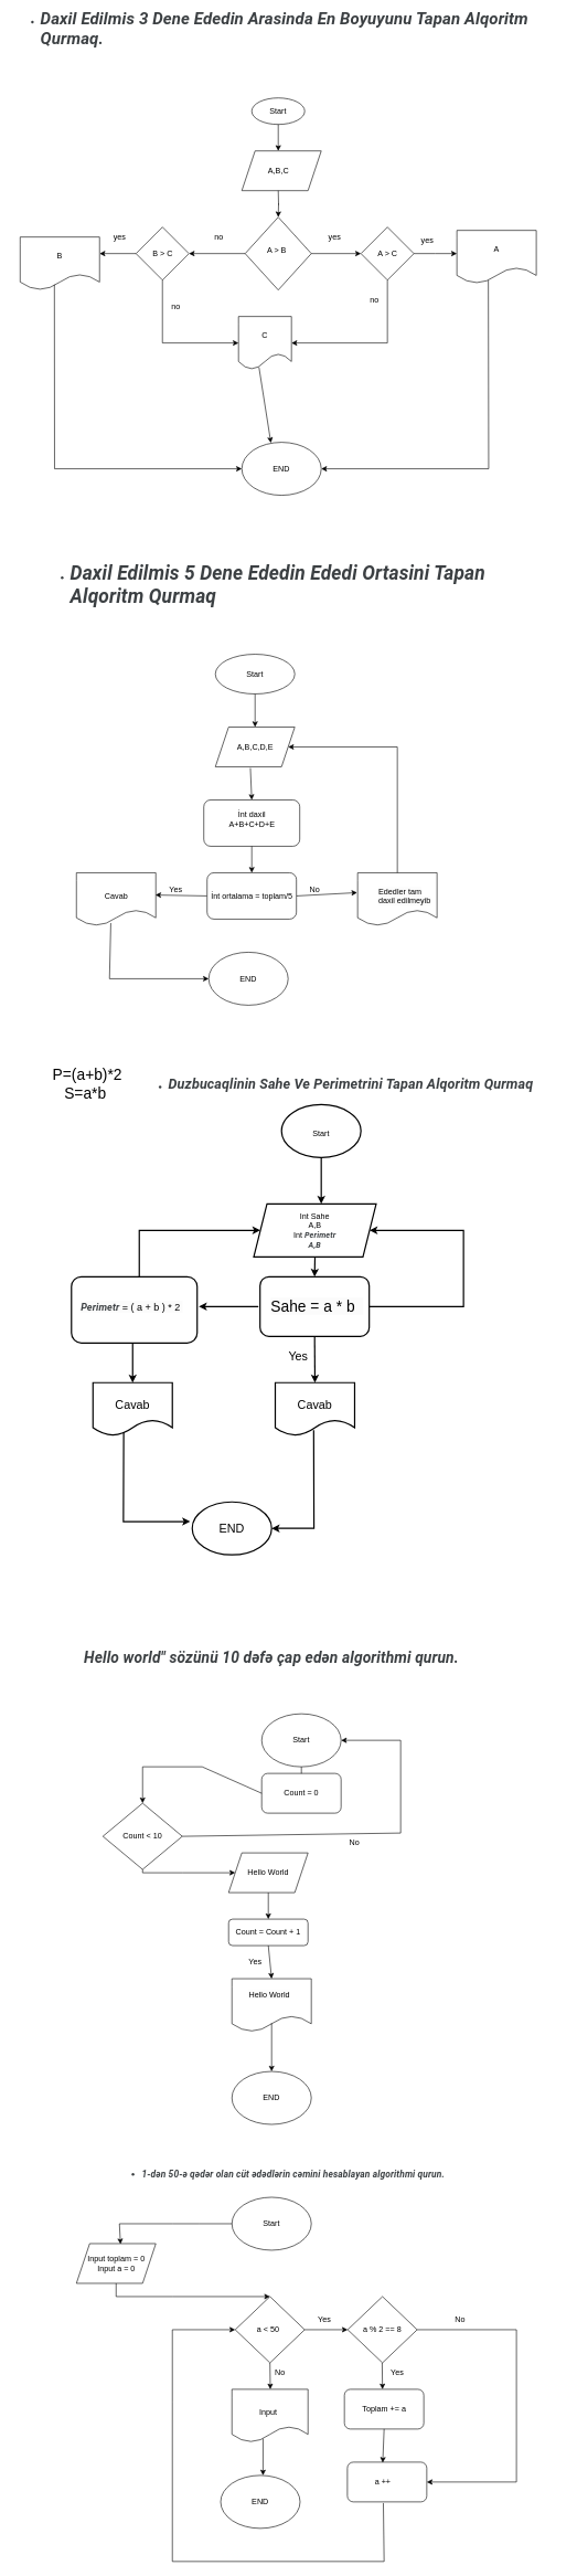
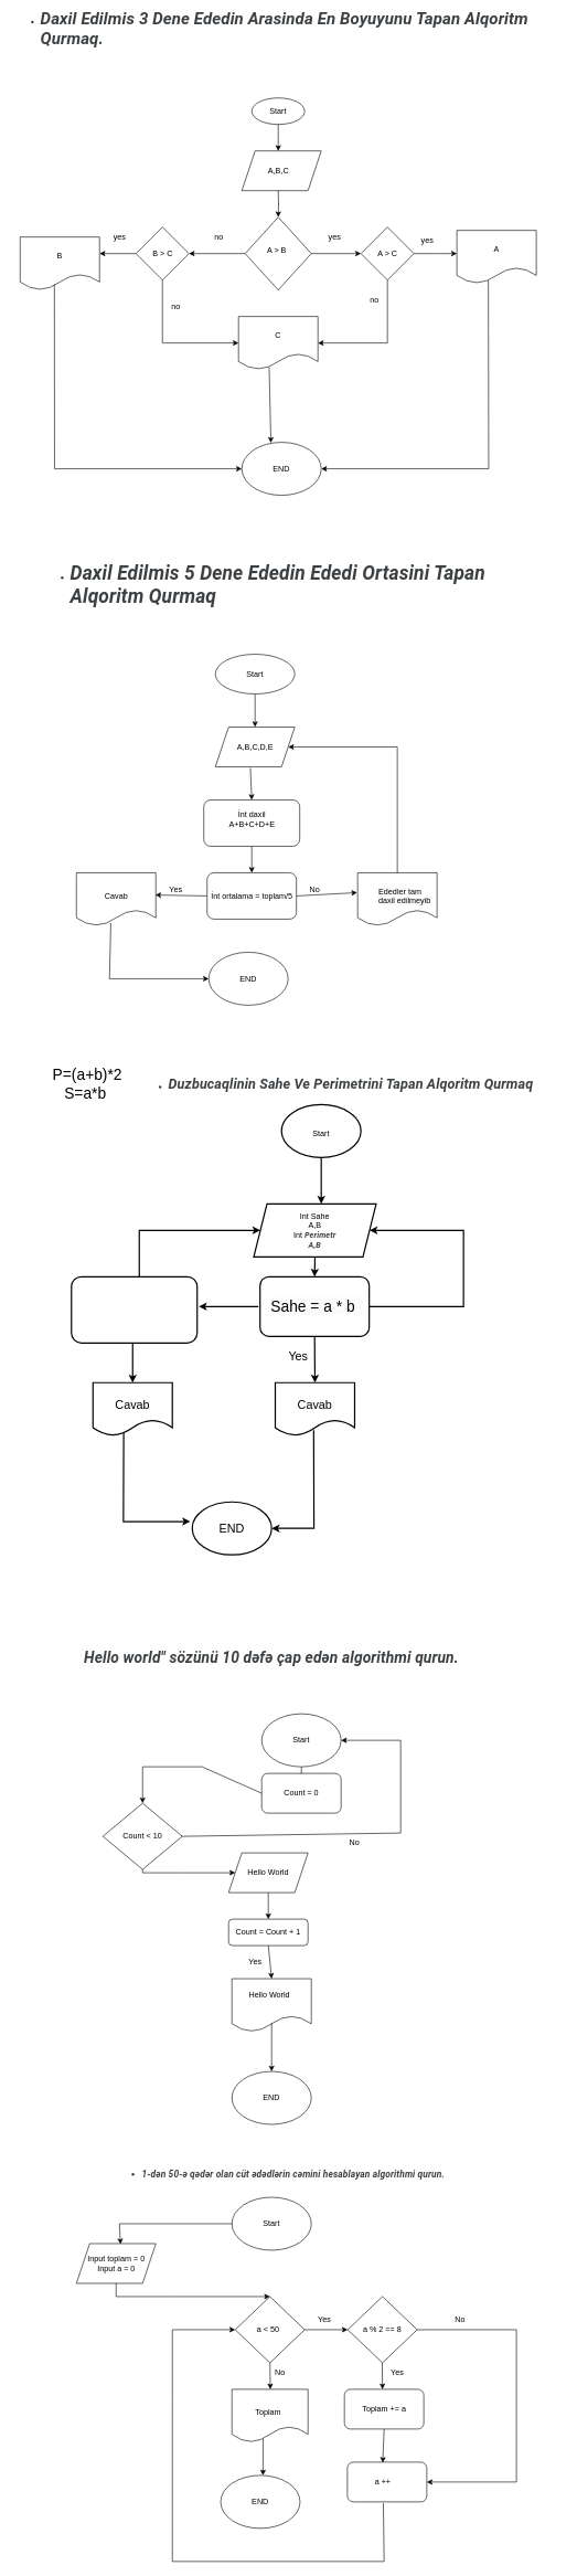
- <mxCell id="27" value="C" style="shape=document;whiteSpace=wrap;html=1;boundedLbl=1;" parent="1" vertex="1"><mxGeometry x="360" y="470" width="80" height="80" as="geometry" /></mxCell>
+ <mxCell id="27" value="C" style="shape=document;whiteSpace=wrap;html=1;boundedLbl=1;" parent="1" vertex="1"><mxGeometry x="360" y="470" width="120" height="80" as="geometry" /></mxCell>
- <mxCell id="66" value="&lt;b style=&quot;border-color: var(--border-color); font-style: normal; font-variant-ligatures: normal; font-variant-caps: normal; orphans: 2; text-indent: 0px; text-transform: none; widows: 2; word-spacing: 0px; -webkit-text-stroke-width: 0px; background-color: rgb(251, 251, 251); text-decoration-thickness: initial; text-decoration-style: initial; text-decoration-color: initial; color: rgb(60, 64, 67); font-family: Roboto, Arial, sans-serif; letter-spacing: 0.2px; text-align: left; -webkit-tap-highlight-color: transparent; font-size: 15px;&quot;&gt;&lt;i style=&quot;border-color: var(--border-color); -webkit-tap-highlight-color: transparent;&quot;&gt;Perimetr&amp;nbsp;&lt;span style=&quot;color: rgb(0, 0, 0); font-family: Helvetica; font-style: normal; font-weight: 400; letter-spacing: normal; text-align: center;&quot;&gt;= ( a + b ) * 2&amp;nbsp;&lt;/span&gt;&lt;br&gt;&lt;/i&gt;&lt;/b&gt;" style="text;whiteSpace=wrap;html=1;fontSize=12;strokeWidth=2;strokeOpacity=100;" parent="1" vertex="1"><mxGeometry x="120" y="1950" width="165" height="30" as="geometry" /></mxCell>
- <mxCell id="113" value="Input" style="text;html=1;strokeColor=none;fillColor=none;align=center;verticalAlign=middle;whiteSpace=wrap;rounded=0;" vertex="1" parent="1"><mxGeometry x="375" y="3620" width="60" height="30" as="geometry" /></mxCell>
+ <mxCell id="113" value="Toplam" style="text;html=1;strokeColor=none;fillColor=none;align=center;verticalAlign=middle;whiteSpace=wrap;rounded=0;" vertex="1" parent="1"><mxGeometry x="375" y="3620" width="60" height="30" as="geometry" /></mxCell>
